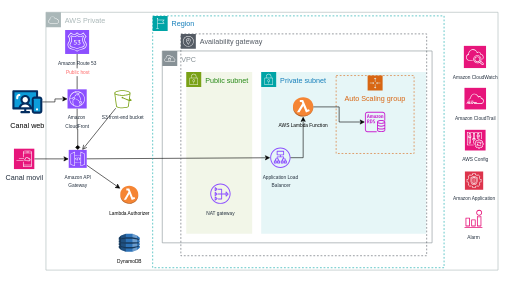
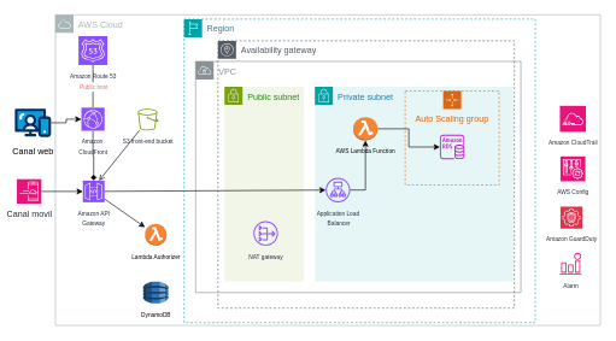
- <mxCell id="2" value="AWS Private" style="sketch=0;outlineConnect=0;gradientColor=none;html=1;whiteSpace=wrap;fontSize=12;fontStyle=0;shape=mxgraph.aws4.group;grIcon=mxgraph.aws4.group_aws_cloud;strokeColor=#AAB7B8;fillColor=none;verticalAlign=top;align=left;spacingLeft=30;fontColor=#AAB7B8;dashed=0;" vertex="1" parent="1"><mxGeometry x="76" y="20" width="754" height="430" as="geometry" /></mxCell>
+ <mxCell id="2" value="AWS Cloud" style="sketch=0;outlineConnect=0;gradientColor=none;html=1;whiteSpace=wrap;fontSize=12;fontStyle=0;shape=mxgraph.aws4.group;grIcon=mxgraph.aws4.group_aws_cloud;strokeColor=#AAB7B8;fillColor=none;verticalAlign=top;align=left;spacingLeft=30;fontColor=#AAB7B8;dashed=0;" vertex="1" parent="1"><mxGeometry x="76" y="20" width="754" height="430" as="geometry" /></mxCell>
- <mxCell id="29" value="&lt;font style=&quot;font-size: 8px;&quot;&gt;Amazon CloudWatch&lt;/font&gt;" style="sketch=0;points=[[0,0,0],[0.25,0,0],[0.5,0,0],[0.75,0,0],[1,0,0],[0,1,0],[0.25,1,0],[0.5,1,0],[0.75,1,0],[1,1,0],[0,0.25,0],[0,0.5,0],[0,0.75,0],[1,0.25,0],[1,0.5,0],[1,0.75,0]];points=[[0,0,0],[0.25,0,0],[0.5,0,0],[0.75,0,0],[1,0,0],[0,1,0],[0.25,1,0],[0.5,1,0],[0.75,1,0],[1,1,0],[0,0.25,0],[0,0.5,0],[0,0.75,0],[1,0.25,0],[1,0.5,0],[1,0.75,0]];outlineConnect=0;fontColor=#232F3E;fillColor=#E7157B;strokeColor=#ffffff;dashed=0;verticalLabelPosition=bottom;verticalAlign=top;align=center;html=1;fontSize=12;fontStyle=0;aspect=fixed;shape=mxgraph.aws4.resourceIcon;resIcon=mxgraph.aws4.cloudwatch_2;" vertex="1" parent="1"><mxGeometry x="773" y="76" width="37" height="37" as="geometry" /></mxCell>
- <mxCell id="33" value="&lt;font style=&quot;font-size: 8px;&quot;&gt;Amazon Application&lt;/font&gt;" style="sketch=0;points=[[0,0,0],[0.25,0,0],[0.5,0,0],[0.75,0,0],[1,0,0],[0,1,0],[0.25,1,0],[0.5,1,0],[0.75,1,0],[1,1,0],[0,0.25,0],[0,0.5,0],[0,0.75,0],[1,0.25,0],[1,0.5,0],[1,0.75,0]];outlineConnect=0;fontColor=#232F3E;fillColor=#DD344C;strokeColor=#ffffff;dashed=0;verticalLabelPosition=bottom;verticalAlign=top;align=center;html=1;fontSize=12;fontStyle=0;aspect=fixed;shape=mxgraph.aws4.resourceIcon;resIcon=mxgraph.aws4.guardduty;" vertex="1" parent="1"><mxGeometry x="774.75" y="285.5" width="30.5" height="30.5" as="geometry" /></mxCell>
+ <mxCell id="33" value="&lt;font style=&quot;font-size: 8px;&quot;&gt;Amazon GuardDuty&lt;/font&gt;" style="sketch=0;points=[[0,0,0],[0.25,0,0],[0.5,0,0],[0.75,0,0],[1,0,0],[0,1,0],[0.25,1,0],[0.5,1,0],[0.75,1,0],[1,1,0],[0,0.25,0],[0,0.5,0],[0,0.75,0],[1,0.25,0],[1,0.5,0],[1,0.75,0]];outlineConnect=0;fontColor=#232F3E;fillColor=#DD344C;strokeColor=#ffffff;dashed=0;verticalLabelPosition=bottom;verticalAlign=top;align=center;html=1;fontSize=12;fontStyle=0;aspect=fixed;shape=mxgraph.aws4.resourceIcon;resIcon=mxgraph.aws4.guardduty;" vertex="1" parent="1"><mxGeometry x="774.75" y="285.5" width="30.5" height="30.5" as="geometry" /></mxCell>
